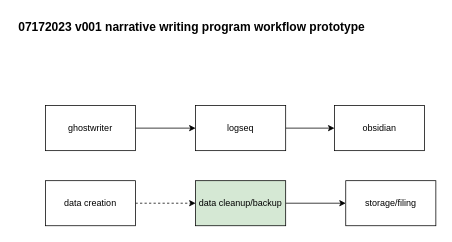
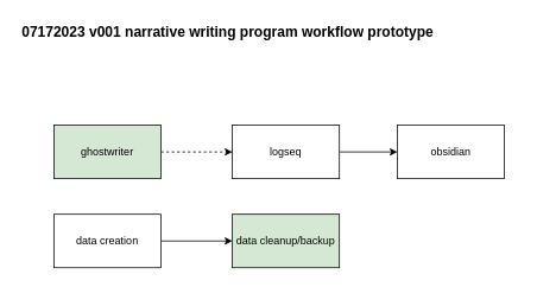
- <mxCell id="4" value="ghostwriter" style="rounded=0;whiteSpace=wrap;html=1;" vertex="1" parent="1"><mxGeometry x="60" y="140" width="120" height="60" as="geometry" /></mxCell>
+ <mxCell id="4" value="ghostwriter" style="rounded=0;whiteSpace=wrap;html=1;fillColor=#d5e8d4;" vertex="1" parent="1"><mxGeometry x="60" y="140" width="120" height="60" as="geometry" /></mxCell>
- <mxCell id="3" value="" style="edgeStyle=orthogonalEdgeStyle;rounded=0;orthogonalLoop=1;jettySize=auto;html=1;" edge="1" parent="1" source="4" target="6"><mxGeometry relative="1" as="geometry" /></mxCell>
+ <mxCell id="3" value="" style="edgeStyle=orthogonalEdgeStyle;rounded=0;orthogonalLoop=1;jettySize=auto;html=1;dashed=1;" edge="1" parent="1" source="4" target="6"><mxGeometry relative="1" as="geometry" /></mxCell>
- <mxCell id="8" value="" style="edgeStyle=orthogonalEdgeStyle;rounded=0;orthogonalLoop=1;jettySize=auto;html=1;dashed=1;" edge="1" parent="1" source="9" target="11"><mxGeometry relative="1" as="geometry" /></mxCell>
+ <mxCell id="8" value="" style="edgeStyle=orthogonalEdgeStyle;rounded=0;orthogonalLoop=1;jettySize=auto;html=1;" edge="1" parent="1" source="9" target="11"><mxGeometry relative="1" as="geometry" /></mxCell>
- <mxCell id="10" value="" style="edgeStyle=orthogonalEdgeStyle;rounded=0;orthogonalLoop=1;jettySize=auto;html=1;" edge="1" parent="1" source="11" target="12"><mxGeometry relative="1" as="geometry" /></mxCell>
- <mxCell id="12" value="storage/filing" style="rounded=0;whiteSpace=wrap;html=1;" vertex="1" parent="1"><mxGeometry x="460" y="240" width="120" height="60" as="geometry" /></mxCell>
